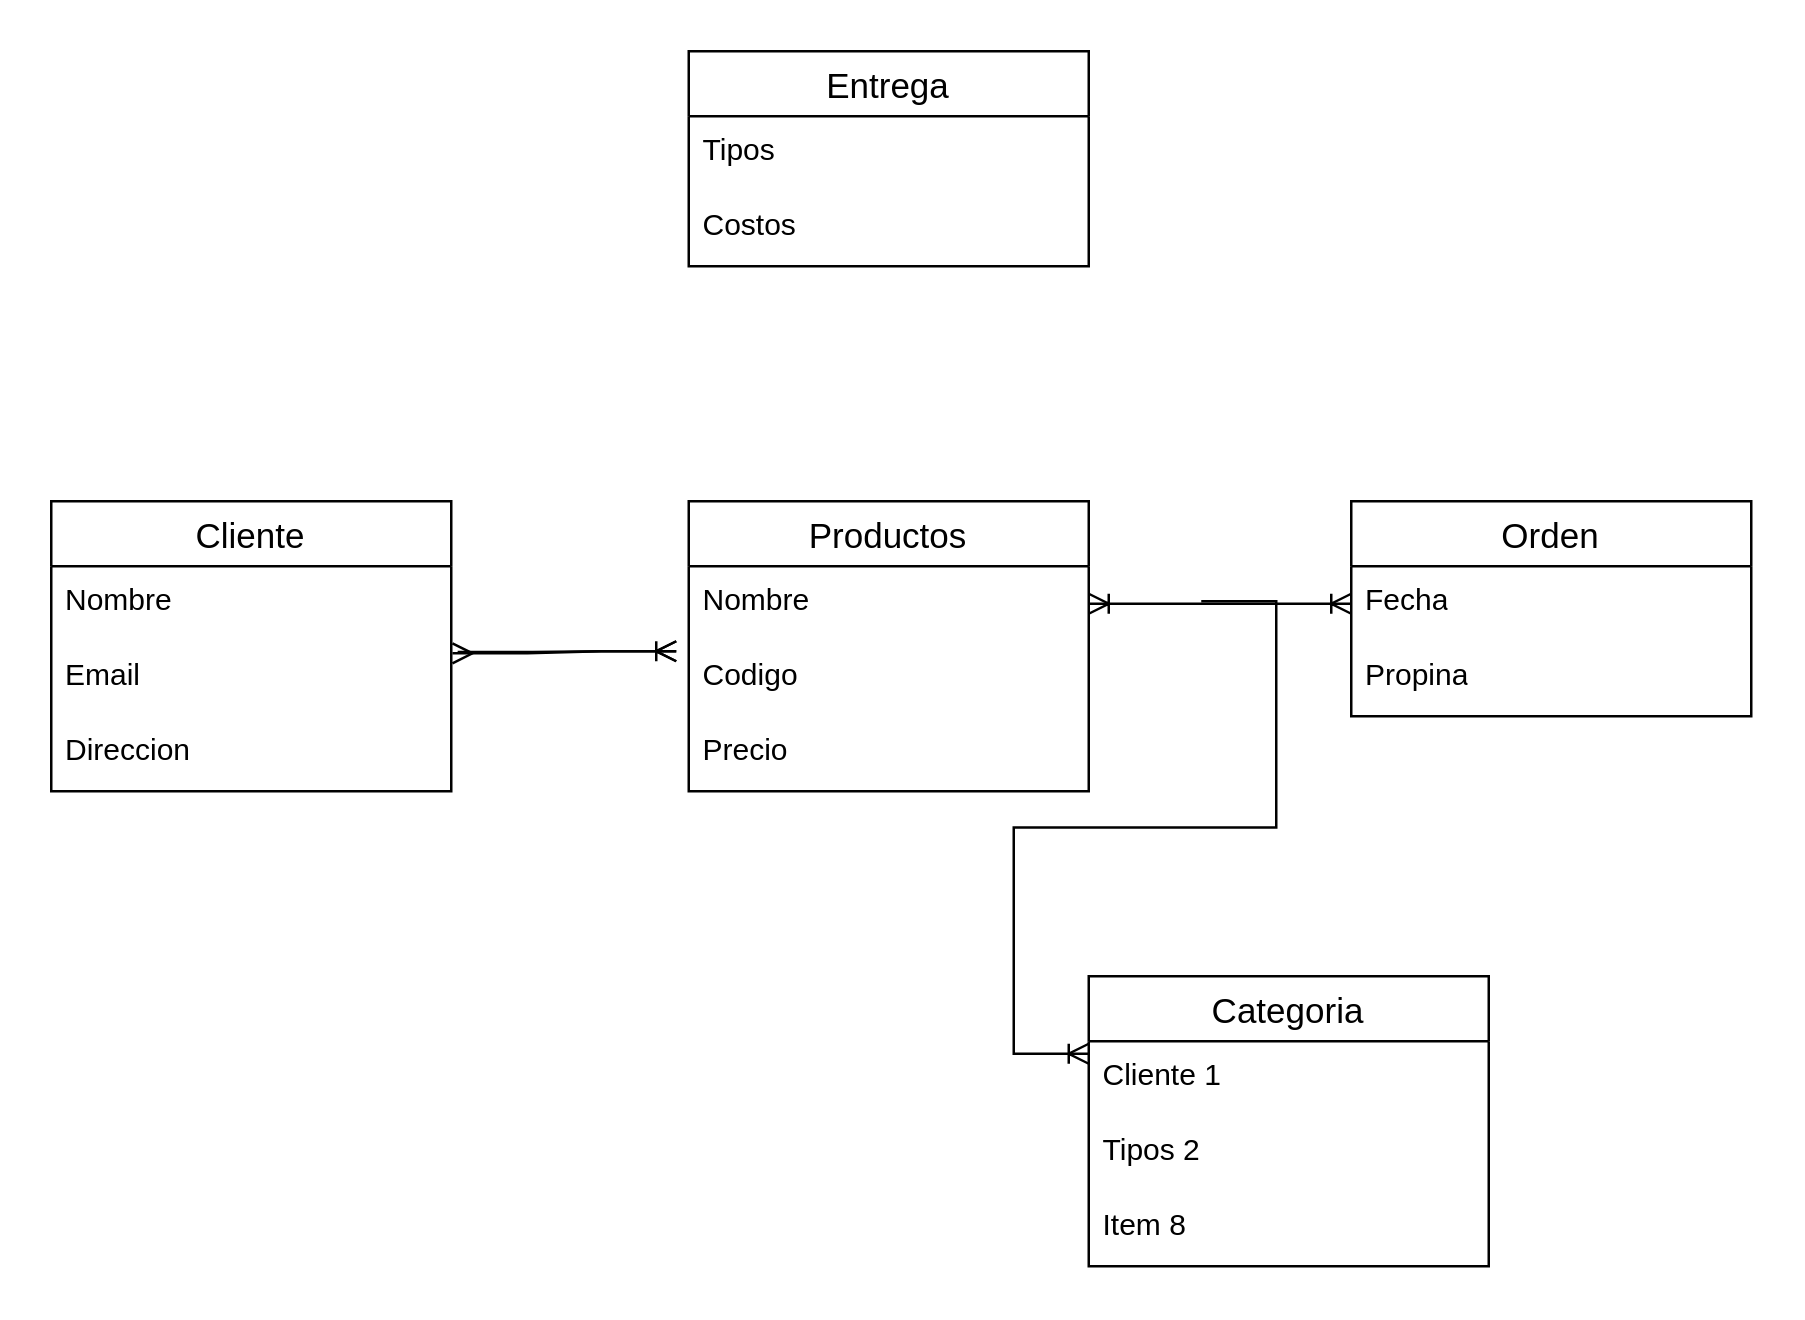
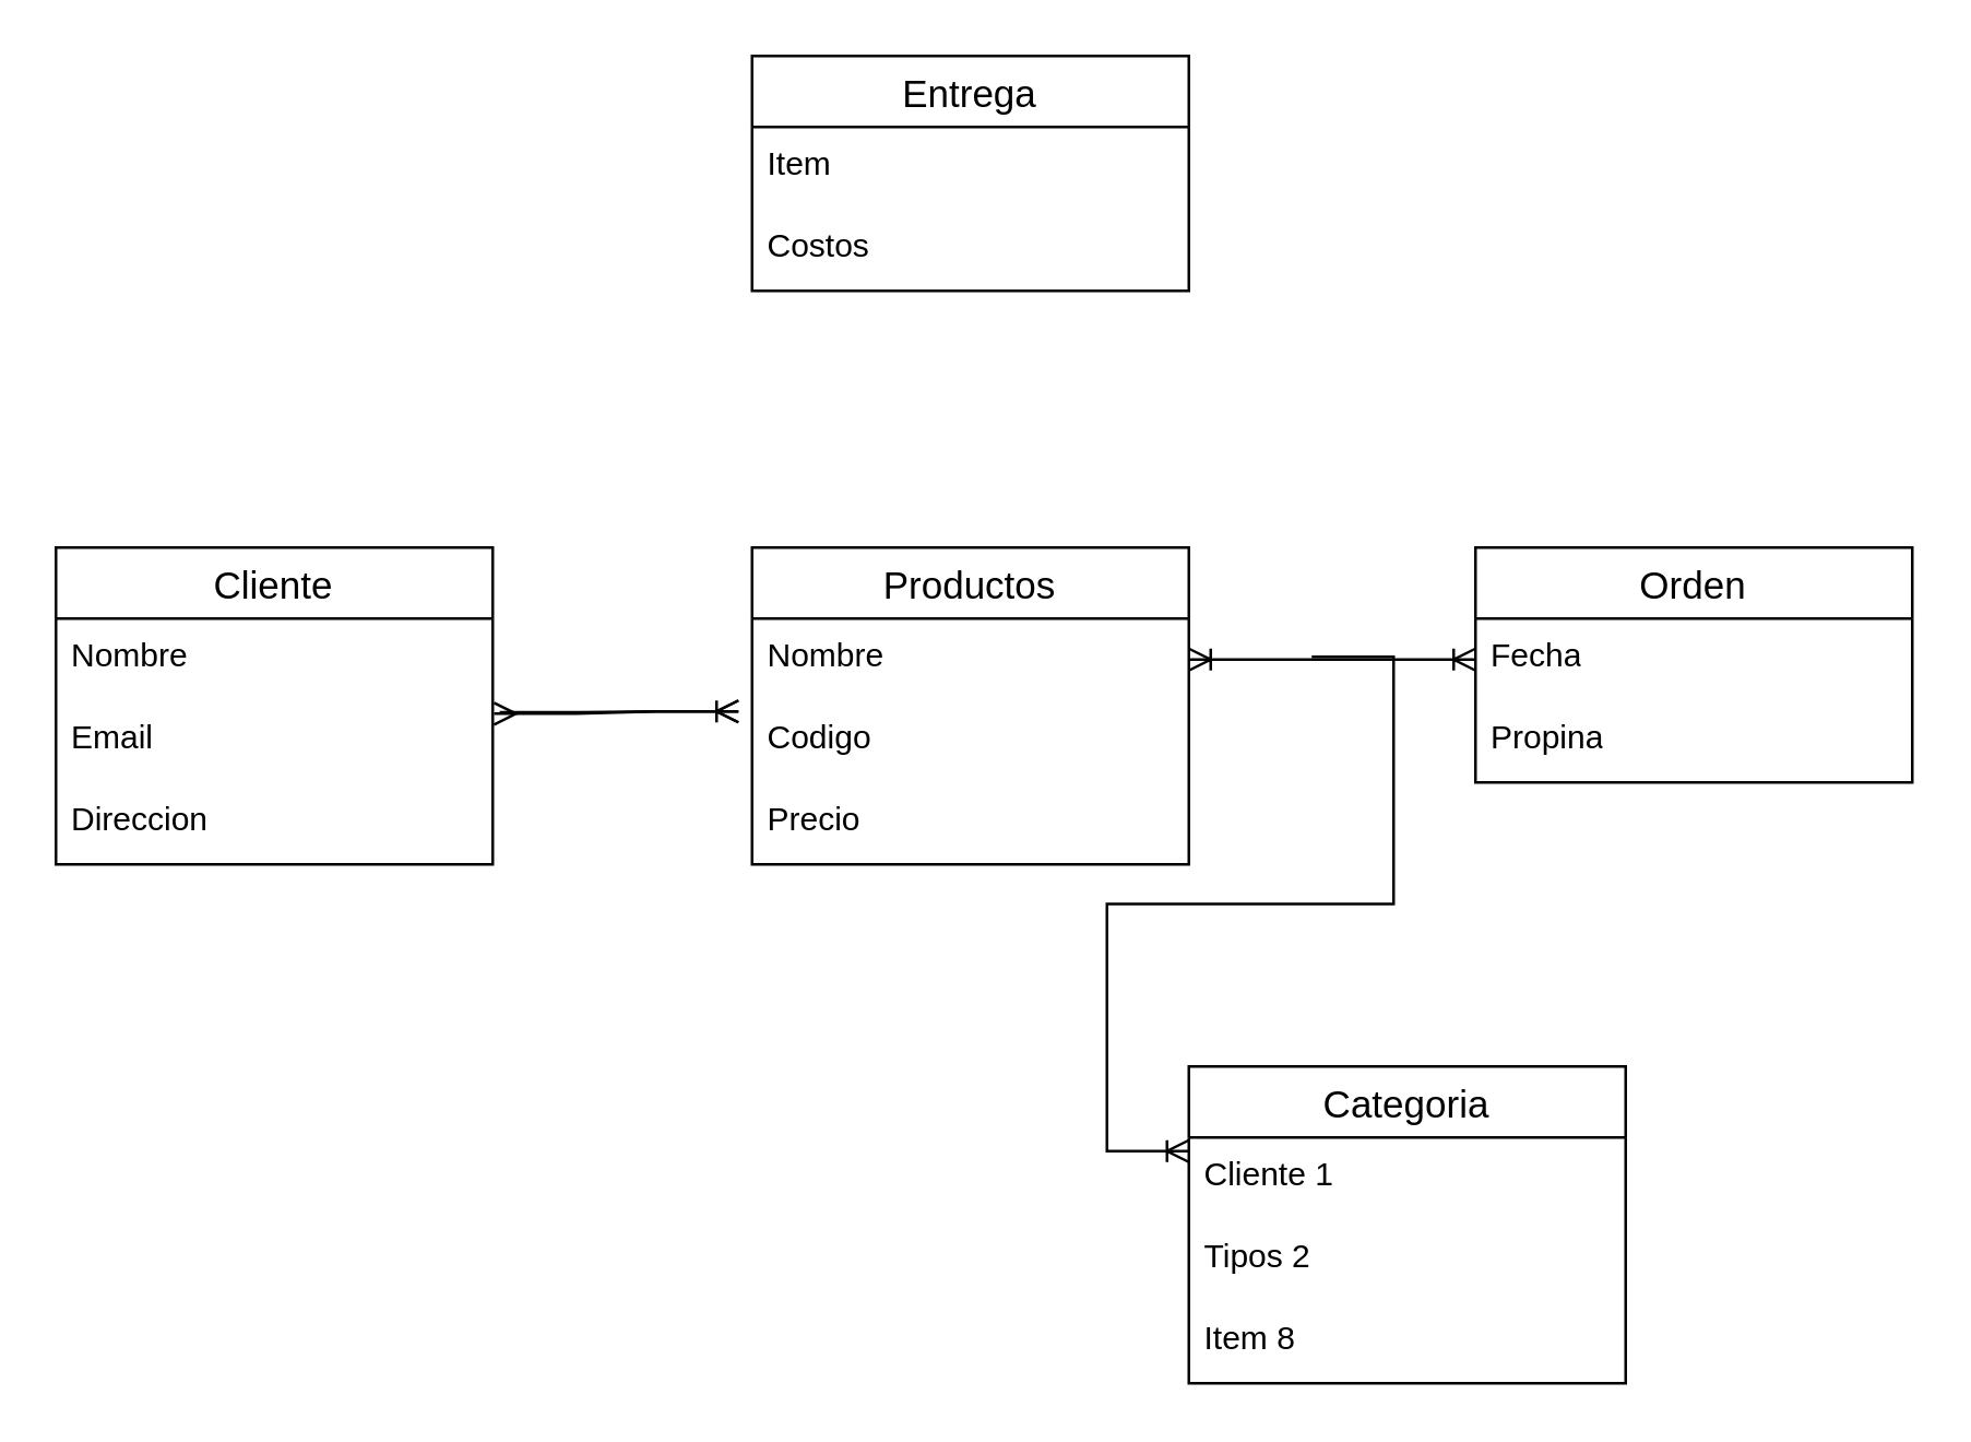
- <mxCell id="22" value="Tipos" style="text;strokeColor=none;fillColor=none;spacingLeft=4;spacingRight=4;overflow=hidden;rotatable=0;points=[[0,0.5],[1,0.5]];portConstraint=eastwest;fontSize=12;whiteSpace=wrap;html=1;" vertex="1" parent="21"><mxGeometry y="26" width="160" height="30" as="geometry" /></mxCell>
+ <mxCell id="22" value="Item" style="text;strokeColor=none;fillColor=none;spacingLeft=4;spacingRight=4;overflow=hidden;rotatable=0;points=[[0,0.5],[1,0.5]];portConstraint=eastwest;fontSize=12;whiteSpace=wrap;html=1;" vertex="1" parent="21"><mxGeometry y="26" width="160" height="30" as="geometry" /></mxCell>
